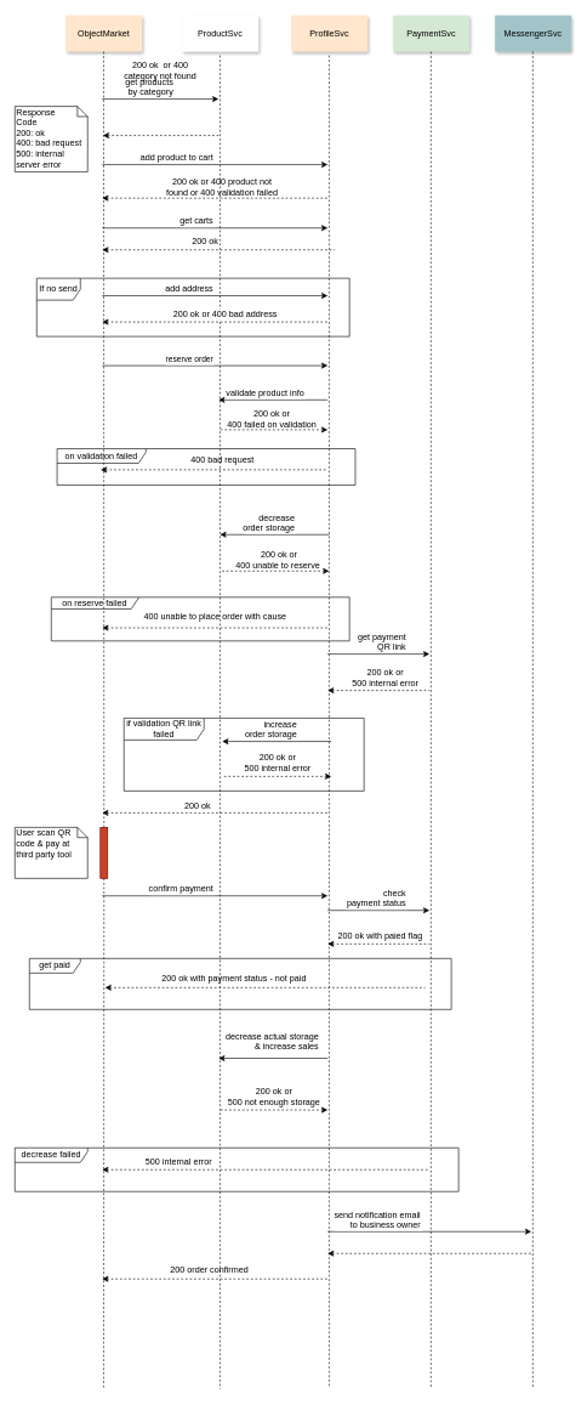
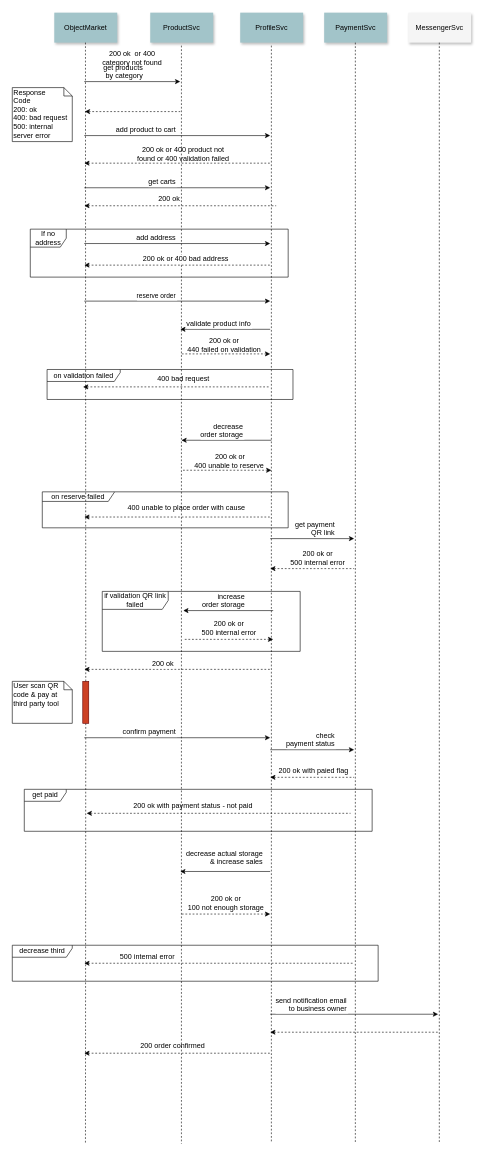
- <mxCell id="7" value="ObjectMarket" style="shadow=1;fillColor=#ffe6cc;strokeColor=none;" parent="1" vertex="1"><mxGeometry x="90" y="20" width="105" height="50" as="geometry" /></mxCell>
+ <mxCell id="7" value="ObjectMarket" style="shadow=1;fillColor=#A2C4C9;strokeColor=none" parent="1" vertex="1"><mxGeometry x="90" y="20" width="105" height="50" as="geometry" /></mxCell>
- <mxCell id="8" value="ProductSvc" style="shadow=1;fillColor=#ffffff;strokeColor=none;" parent="1" vertex="1"><mxGeometry x="250" y="20" width="105" height="50" as="geometry" /></mxCell>
+ <mxCell id="8" value="ProductSvc" style="shadow=1;fillColor=#A2C4C9;strokeColor=none" parent="1" vertex="1"><mxGeometry x="250" y="20" width="105" height="50" as="geometry" /></mxCell>
- <mxCell id="9" value="ProfileSvc" style="shadow=1;fillColor=#ffe6cc;strokeColor=none;" parent="1" vertex="1"><mxGeometry x="400" y="20" width="105" height="50" as="geometry" /></mxCell>
+ <mxCell id="9" value="ProfileSvc" style="shadow=1;fillColor=#A2C4C9;strokeColor=none" parent="1" vertex="1"><mxGeometry x="400" y="20" width="105" height="50" as="geometry" /></mxCell>
- <mxCell id="10" value="PaymentSvc" style="shadow=1;fillColor=#d5e8d4;strokeColor=none;" parent="1" vertex="1"><mxGeometry x="540" y="20" width="105" height="50" as="geometry" /></mxCell>
+ <mxCell id="10" value="PaymentSvc" style="shadow=1;fillColor=#A2C4C9;strokeColor=none" parent="1" vertex="1"><mxGeometry x="540" y="20" width="105" height="50" as="geometry" /></mxCell>
- <mxCell id="11" value="MessengerSvc" style="shadow=1;fillColor=#A2C4C9;strokeColor=none" parent="1" vertex="1"><mxGeometry x="680" y="20" width="105" height="50" as="geometry" /></mxCell>
+ <mxCell id="11" value="MessengerSvc" style="shadow=1;fillColor=#f5f5f5;strokeColor=none;" parent="1" vertex="1"><mxGeometry x="680" y="20" width="105" height="50" as="geometry" /></mxCell>
- <mxCell id="6" value="If no send" style="shape=umlFrame;whiteSpace=wrap;html=1;" parent="1" vertex="1"><mxGeometry x="50" y="381" width="430" height="80" as="geometry" /></mxCell>
+ <mxCell id="6" value="If no address" style="shape=umlFrame;whiteSpace=wrap;html=1;" parent="1" vertex="1"><mxGeometry x="50" y="381" width="430" height="80" as="geometry" /></mxCell>
- <mxCell id="49" value="200 ok or&lt;br&gt;400 failed on validation" style="text;html=1;align=center;verticalAlign=middle;resizable=0;points=[];autosize=1;" parent="1" vertex="1"><mxGeometry x="303" y="559" width="140" height="30" as="geometry" /></mxCell>
+ <mxCell id="49" value="200 ok or&lt;br&gt;440 failed on validation" style="text;html=1;align=center;verticalAlign=middle;resizable=0;points=[];autosize=1;" parent="1" vertex="1"><mxGeometry x="303" y="559" width="140" height="30" as="geometry" /></mxCell>
- <mxCell id="52" value="400 unable to place order with cause" style="text;html=1;align=center;verticalAlign=middle;resizable=0;points=[];autosize=1;" parent="1" vertex="1"><mxGeometry x="190" y="836" width="210" height="20" as="geometry" /></mxCell>
+ <mxCell id="52" value="400 unable to place order with cause" style="text;html=1;align=center;verticalAlign=middle;resizable=0;points=[];autosize=1;" parent="1" vertex="1"><mxGeometry x="205" y="836" width="210" height="20" as="geometry" /></mxCell>
- <mxCell id="63" value="200 ok or&lt;br&gt;500 not enough storage" style="text;html=1;align=center;verticalAlign=middle;resizable=0;points=[];autosize=1;fontSize=12;" parent="1" vertex="1"><mxGeometry x="306" y="1490" width="140" height="30" as="geometry" /></mxCell>
+ <mxCell id="63" value="200 ok or&lt;br&gt;100 not enough storage" style="text;html=1;align=center;verticalAlign=middle;resizable=0;points=[];autosize=1;fontSize=12;" parent="1" vertex="1"><mxGeometry x="306" y="1490" width="140" height="30" as="geometry" /></mxCell>
- <mxCell id="66" value="decrease failed" style="shape=umlFrame;whiteSpace=wrap;html=1;fontSize=12;width=100;height=20;" parent="1" vertex="1"><mxGeometry x="20" y="1575" width="610" height="60" as="geometry" /></mxCell>
+ <mxCell id="66" value="decrease third" style="shape=umlFrame;whiteSpace=wrap;html=1;fontSize=12;width=100;height=20;" parent="1" vertex="1"><mxGeometry x="20" y="1575" width="610" height="60" as="geometry" /></mxCell>
